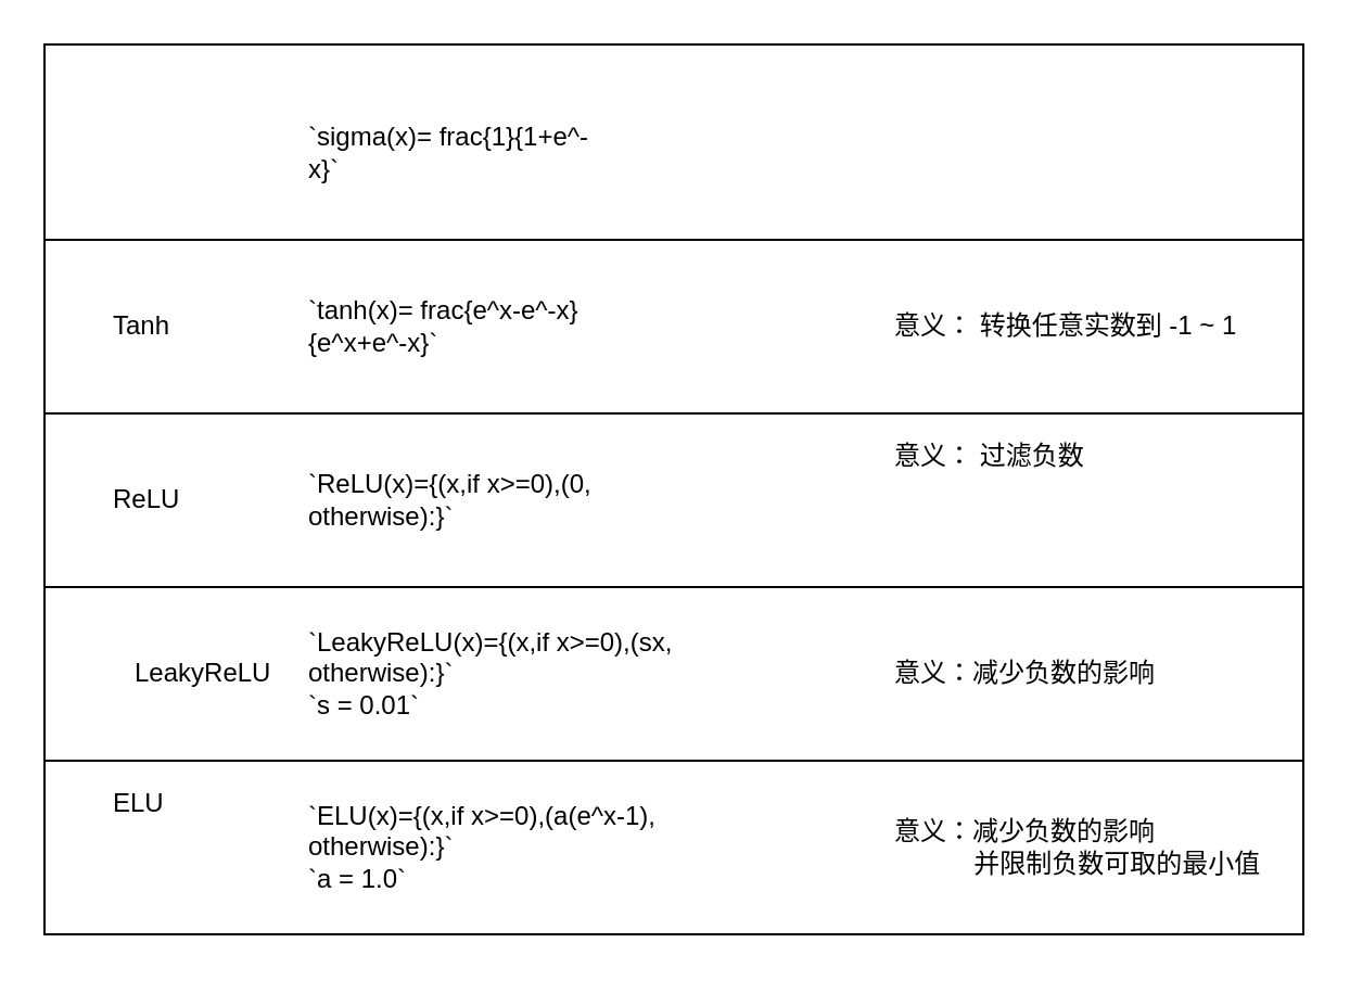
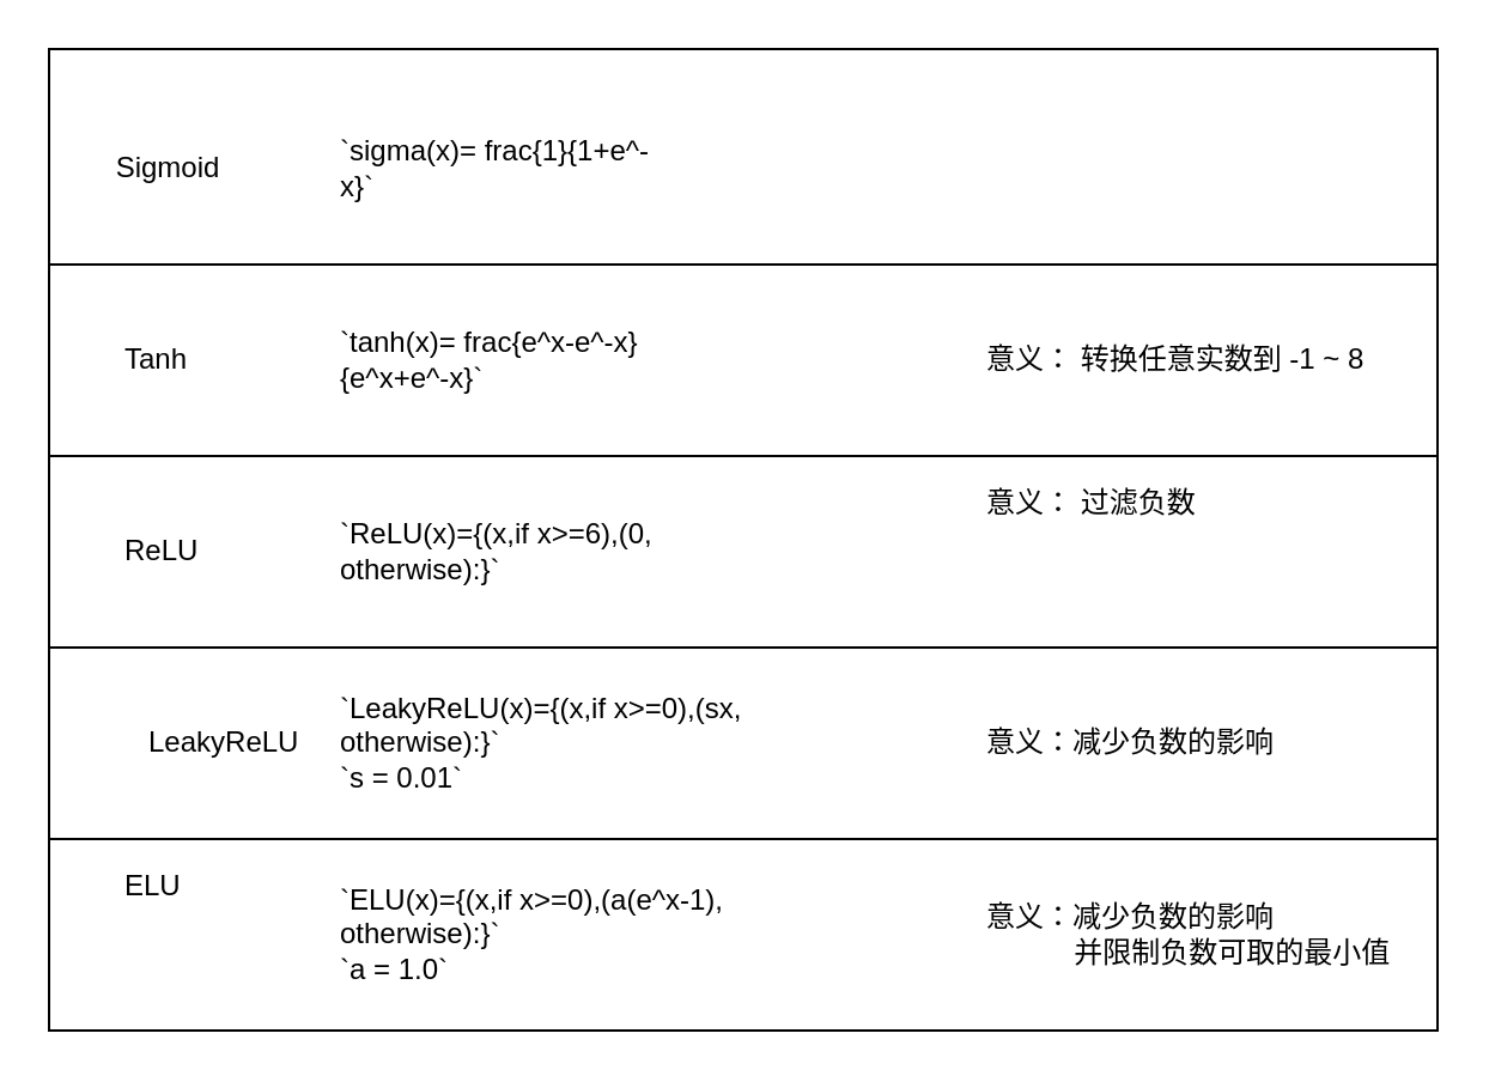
+ <mxCell id="7" value="Sigmoid" style="text;html=1;strokeColor=none;fillColor=none;align=center;verticalAlign=middle;whiteSpace=wrap;rounded=0;" vertex="1" parent="1"><mxGeometry x="50" y="60" width="40" height="20" as="geometry" /></mxCell>
- <mxCell id="10" value="意义： 转换任意实数到 -1 ~ 1" style="text;html=1;strokeColor=none;fillColor=none;align=left;verticalAlign=middle;whiteSpace=wrap;rounded=0;" vertex="1" parent="1"><mxGeometry x="410" y="140" width="180" height="20" as="geometry" /></mxCell>
+ <mxCell id="10" value="意义： 转换任意实数到 -1 ~ 8" style="text;html=1;strokeColor=none;fillColor=none;align=left;verticalAlign=middle;whiteSpace=wrap;rounded=0;" vertex="1" parent="1"><mxGeometry x="410" y="140" width="180" height="20" as="geometry" /></mxCell>
- <mxCell id="11" value="`ReLU(x)={(x,if x&amp;gt;=0),(0, otherwise):}`" style="text;html=1;strokeColor=none;fillColor=none;align=left;verticalAlign=middle;whiteSpace=wrap;rounded=0;" vertex="1" parent="1"><mxGeometry x="140" y="220" width="140" height="20" as="geometry" /></mxCell>
+ <mxCell id="11" value="`ReLU(x)={(x,if x&amp;gt;=6),(0, otherwise):}`" style="text;html=1;strokeColor=none;fillColor=none;align=left;verticalAlign=middle;whiteSpace=wrap;rounded=0;" vertex="1" parent="1"><mxGeometry x="140" y="220" width="140" height="20" as="geometry" /></mxCell>
